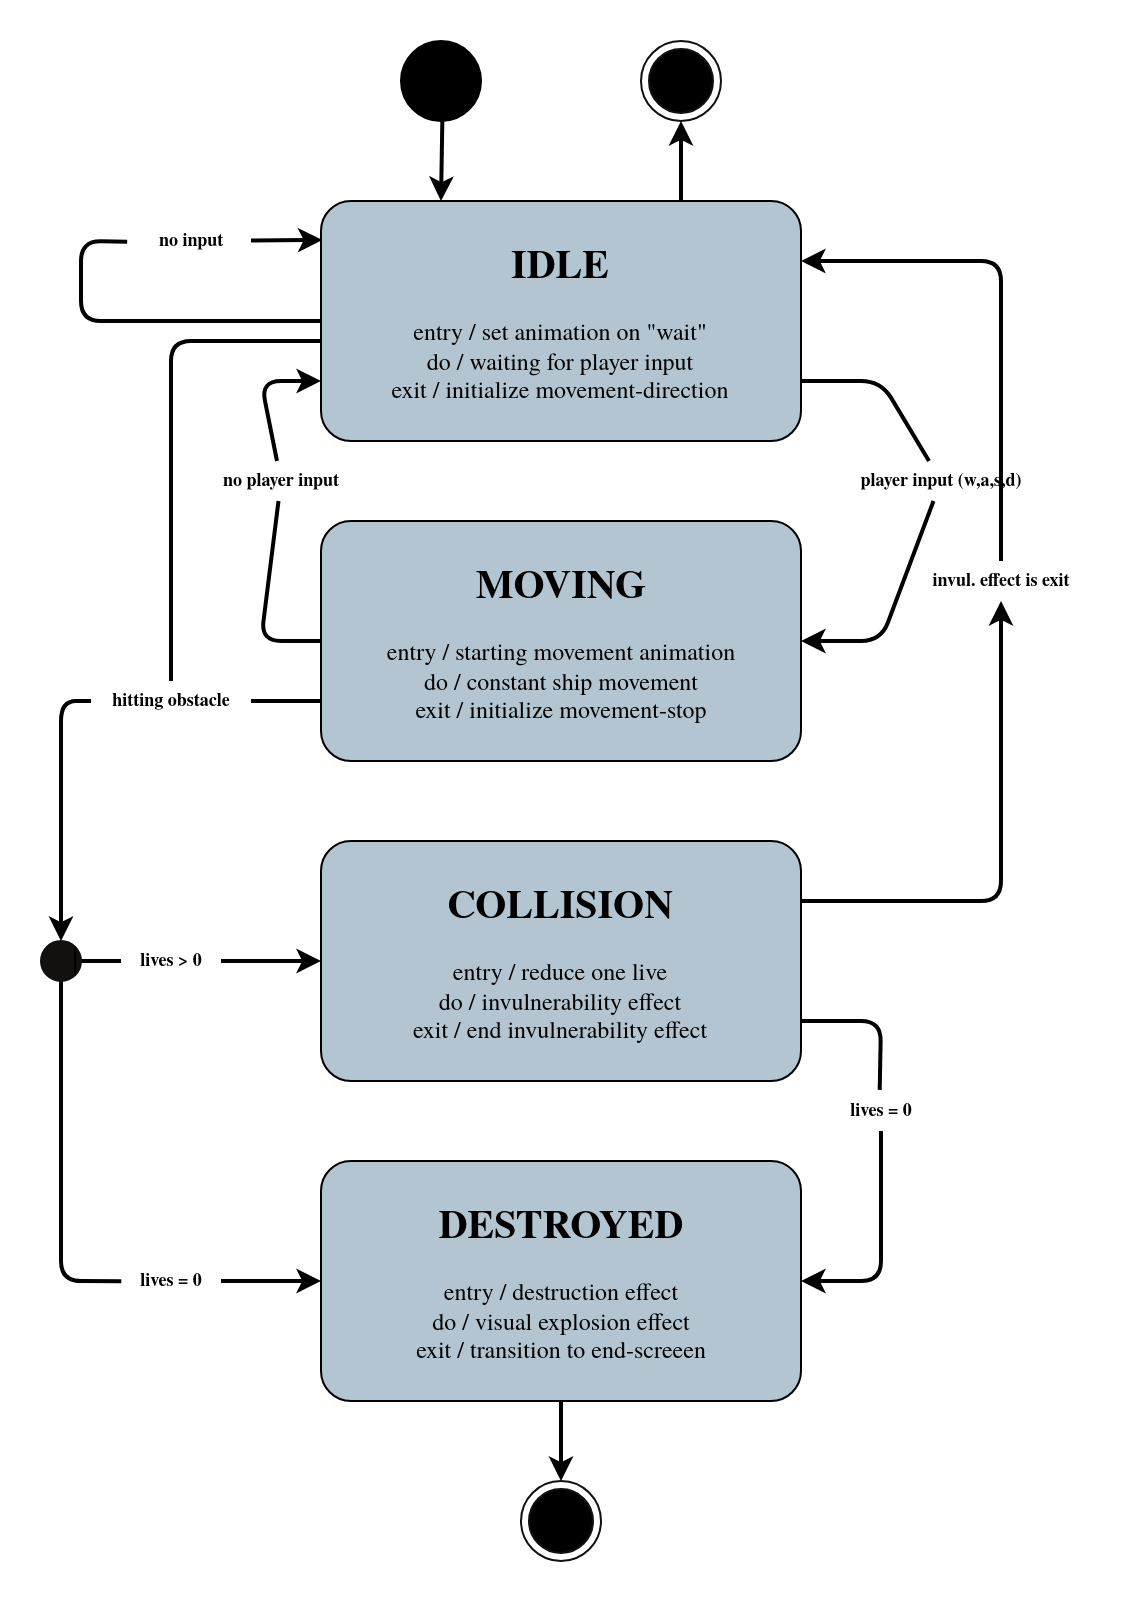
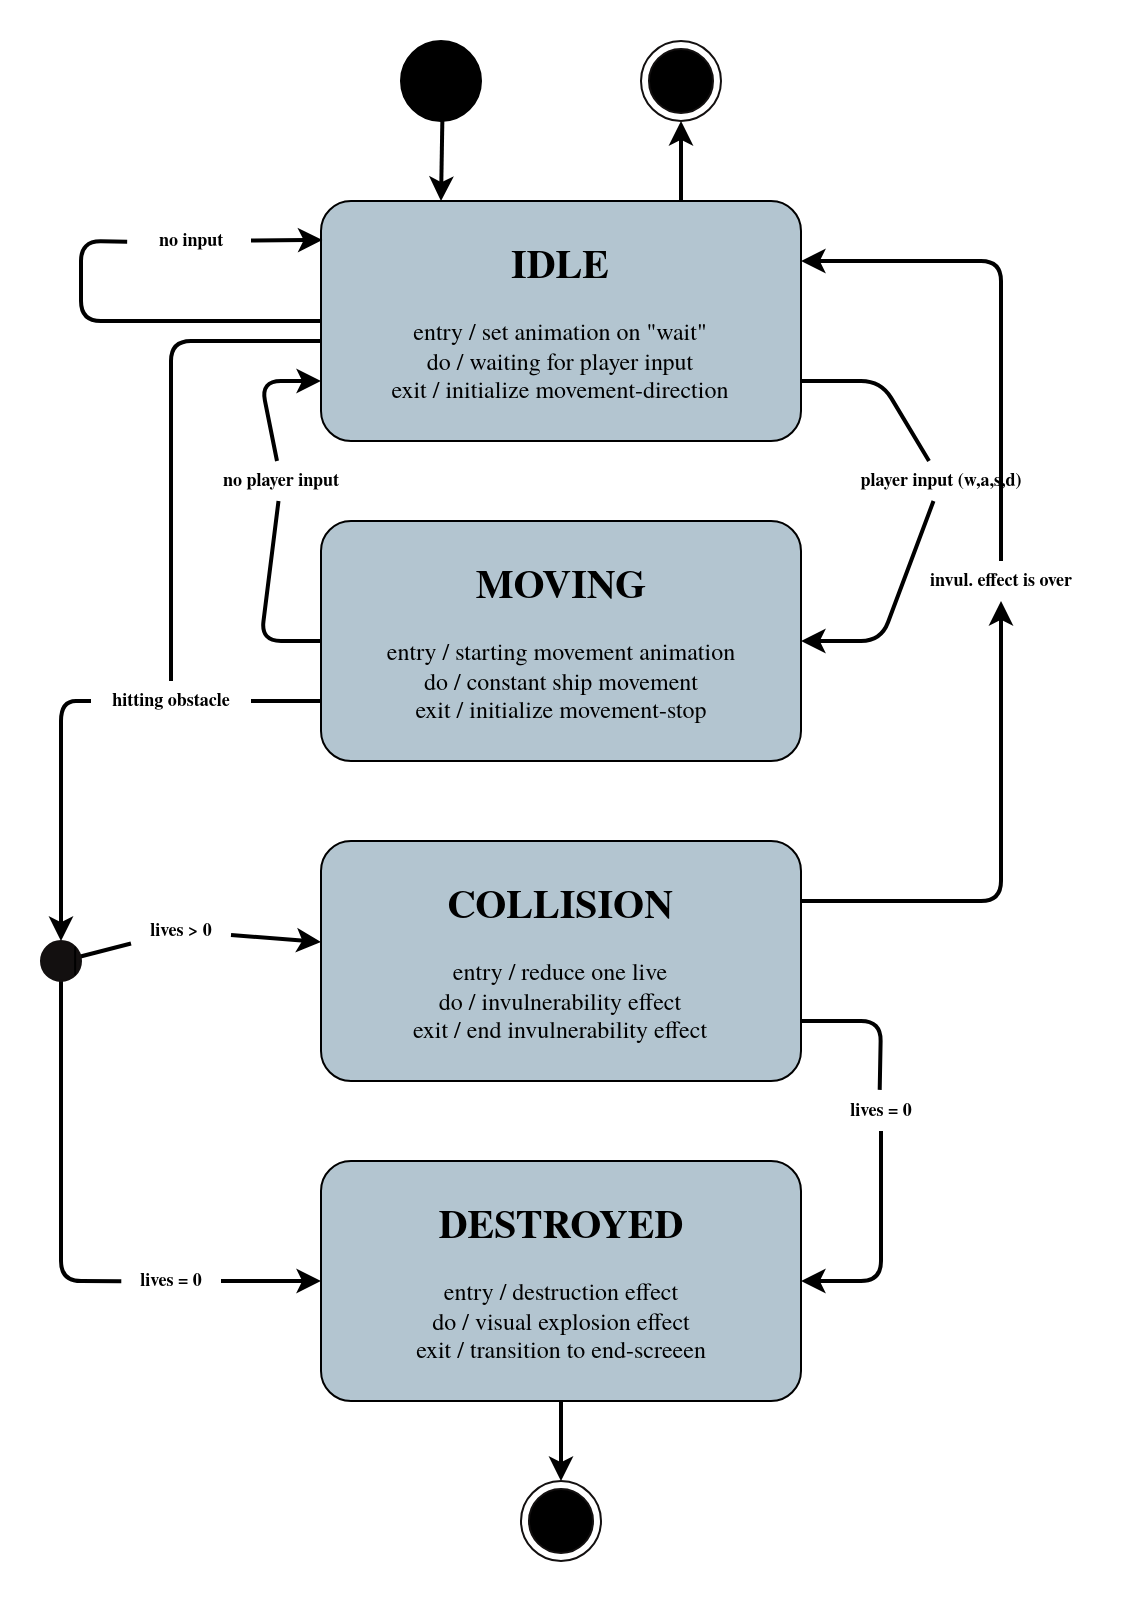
- <mxCell id="38" value="&lt;span style=&quot;font-size: 9px;&quot;&gt;invul. effect is exit&lt;/span&gt;" style="text;html=1;align=center;verticalAlign=middle;resizable=0;points=[];autosize=1;strokeColor=none;fillColor=none;fontSize=9;fontFamily=TeX Gyre Termes;fontColor=#000000;fontStyle=1" vertex="1" parent="1"><mxGeometry x="450" y="280" width="100" height="20" as="geometry" /></mxCell>
+ <mxCell id="38" value="&lt;span style=&quot;font-size: 9px;&quot;&gt;invul. effect is over&lt;/span&gt;" style="text;html=1;align=center;verticalAlign=middle;resizable=0;points=[];autosize=1;strokeColor=none;fillColor=none;fontSize=9;fontFamily=TeX Gyre Termes;fontColor=#000000;fontStyle=1" vertex="1" parent="1"><mxGeometry x="450" y="280" width="100" height="20" as="geometry" /></mxCell>
- <mxCell id="27" value="lives &amp;gt; 0" style="text;html=1;align=center;verticalAlign=middle;resizable=0;points=[];autosize=1;strokeColor=none;fillColor=none;fontSize=9;fontFamily=TeX Gyre Termes;fontColor=#000000;fontStyle=1" parent="1" vertex="1"><mxGeometry x="60" y="470" width="50" height="20" as="geometry" /></mxCell>
+ <mxCell id="27" value="lives &amp;gt; 0" style="text;html=1;align=center;verticalAlign=middle;resizable=0;points=[];autosize=1;strokeColor=none;fillColor=none;fontSize=9;fontFamily=TeX Gyre Termes;fontColor=#000000;fontStyle=1" parent="1" vertex="1"><mxGeometry x="65" y="455" width="50" height="20" as="geometry" /></mxCell>
